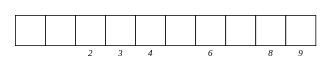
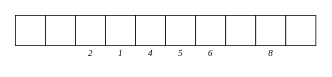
- <mxCell id="7" value="3" style="text;html=1;strokeColor=none;fillColor=none;align=center;verticalAlign=middle;whiteSpace=wrap;rounded=0;fontStyle=2;fontFamily=cm;" vertex="1" parent="1"><mxGeometry x="140" y="60" width="40" height="20" as="geometry" /></mxCell>
+ <mxCell id="7" value="1" style="text;html=1;strokeColor=none;fillColor=none;align=center;verticalAlign=middle;whiteSpace=wrap;rounded=0;fontStyle=2;fontFamily=cm;" vertex="1" parent="1"><mxGeometry x="140" y="60" width="40" height="20" as="geometry" /></mxCell>
+ <mxCell id="11" value="5" style="text;html=1;strokeColor=none;fillColor=none;align=center;verticalAlign=middle;whiteSpace=wrap;rounded=0;fontStyle=2;fontFamily=cm;" vertex="1" parent="1"><mxGeometry x="220" y="60" width="40" height="20" as="geometry" /></mxCell>
- <mxCell id="18" value="9" style="text;html=1;strokeColor=none;fillColor=none;align=center;verticalAlign=middle;whiteSpace=wrap;rounded=0;fontStyle=2;fontFamily=cm;" vertex="1" parent="1"><mxGeometry x="380" y="60" width="40" height="20" as="geometry" /></mxCell>
